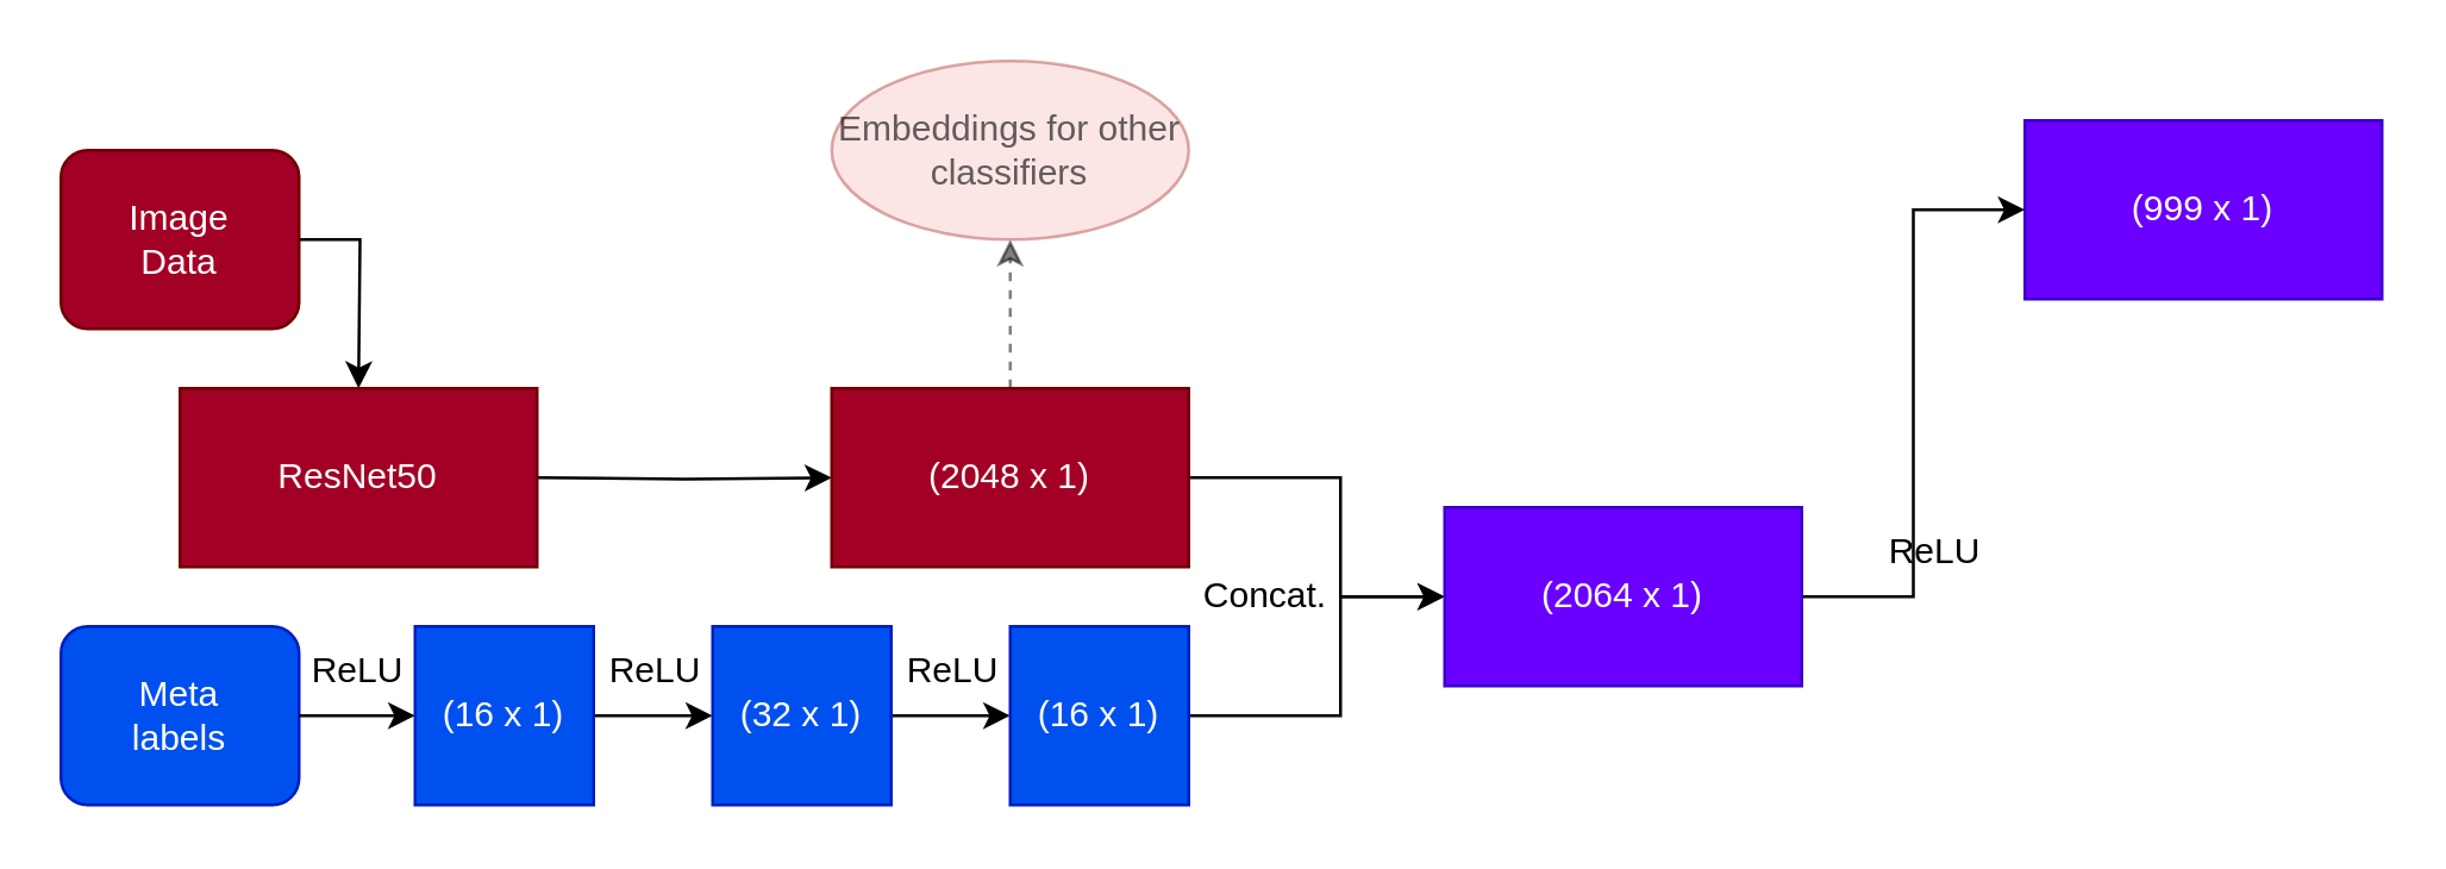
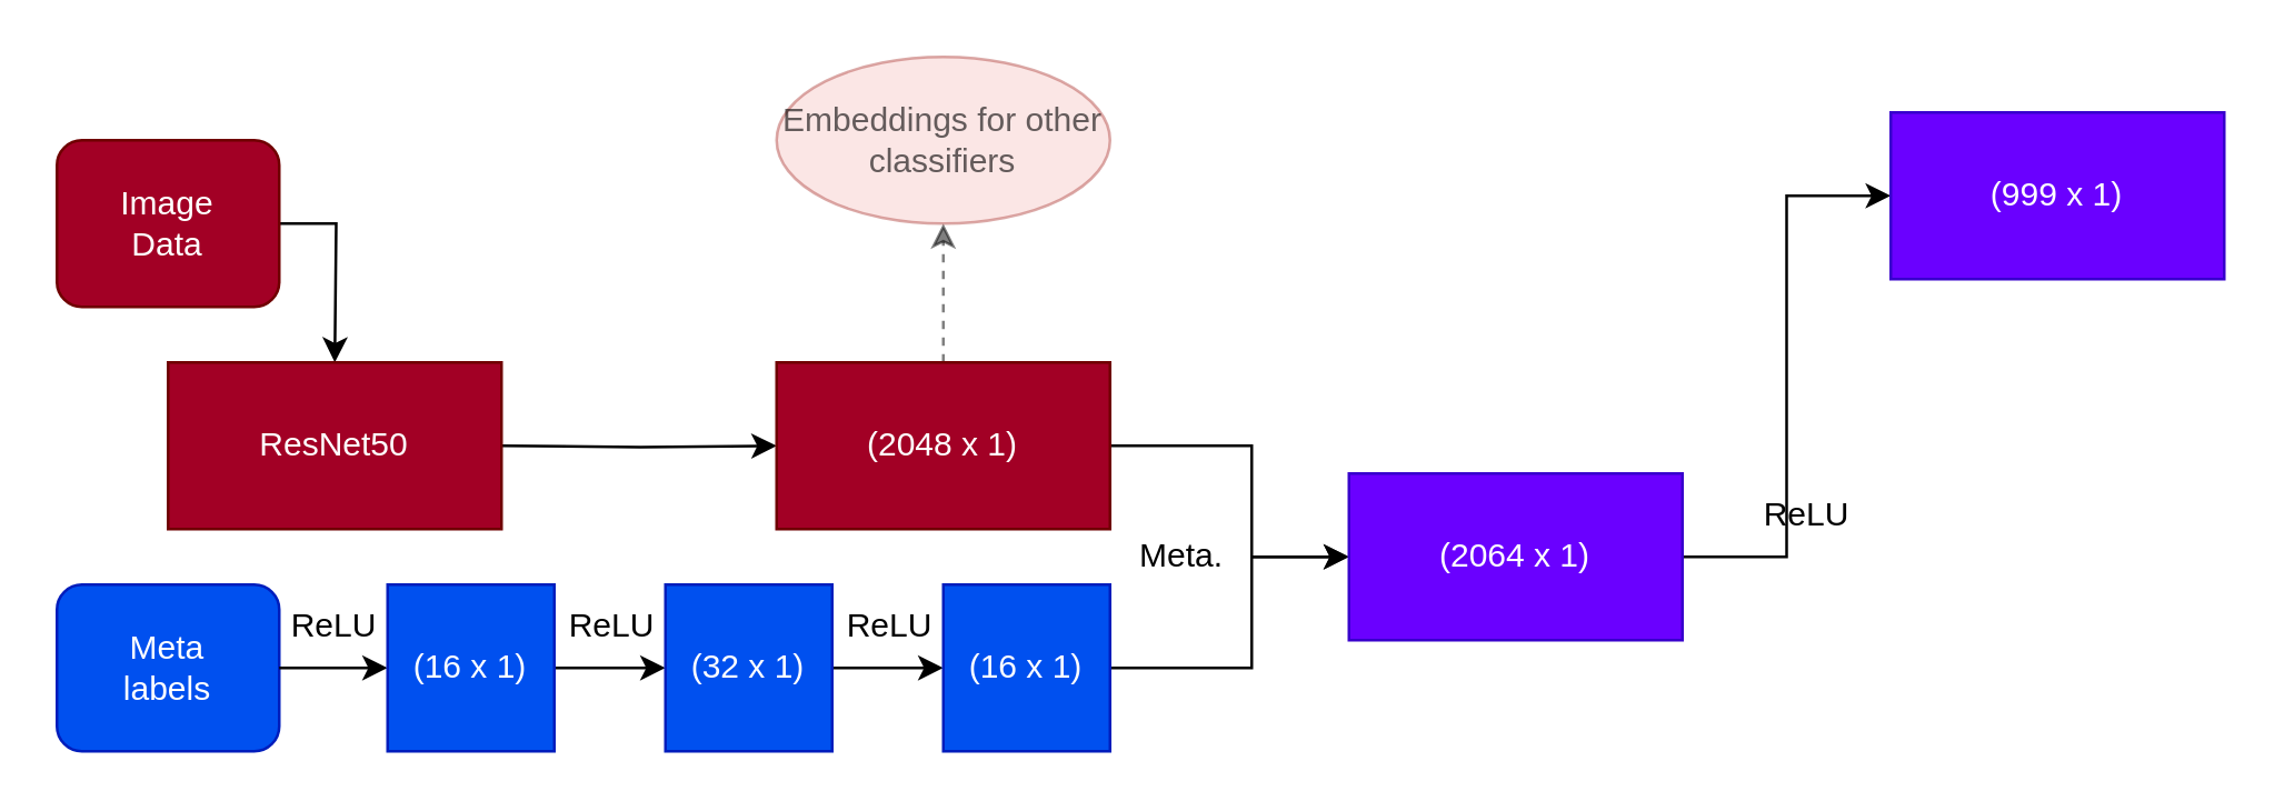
- <mxCell id="20" value="Concat." style="text;html=1;strokeColor=none;fillColor=none;align=center;verticalAlign=middle;whiteSpace=wrap;rounded=0;" parent="1" vertex="1"><mxGeometry x="395" y="185" width="60" height="30" as="geometry" /></mxCell>
+ <mxCell id="20" value="Meta." style="text;html=1;strokeColor=none;fillColor=none;align=center;verticalAlign=middle;whiteSpace=wrap;rounded=0;" parent="1" vertex="1"><mxGeometry x="395" y="185" width="60" height="30" as="geometry" /></mxCell>
